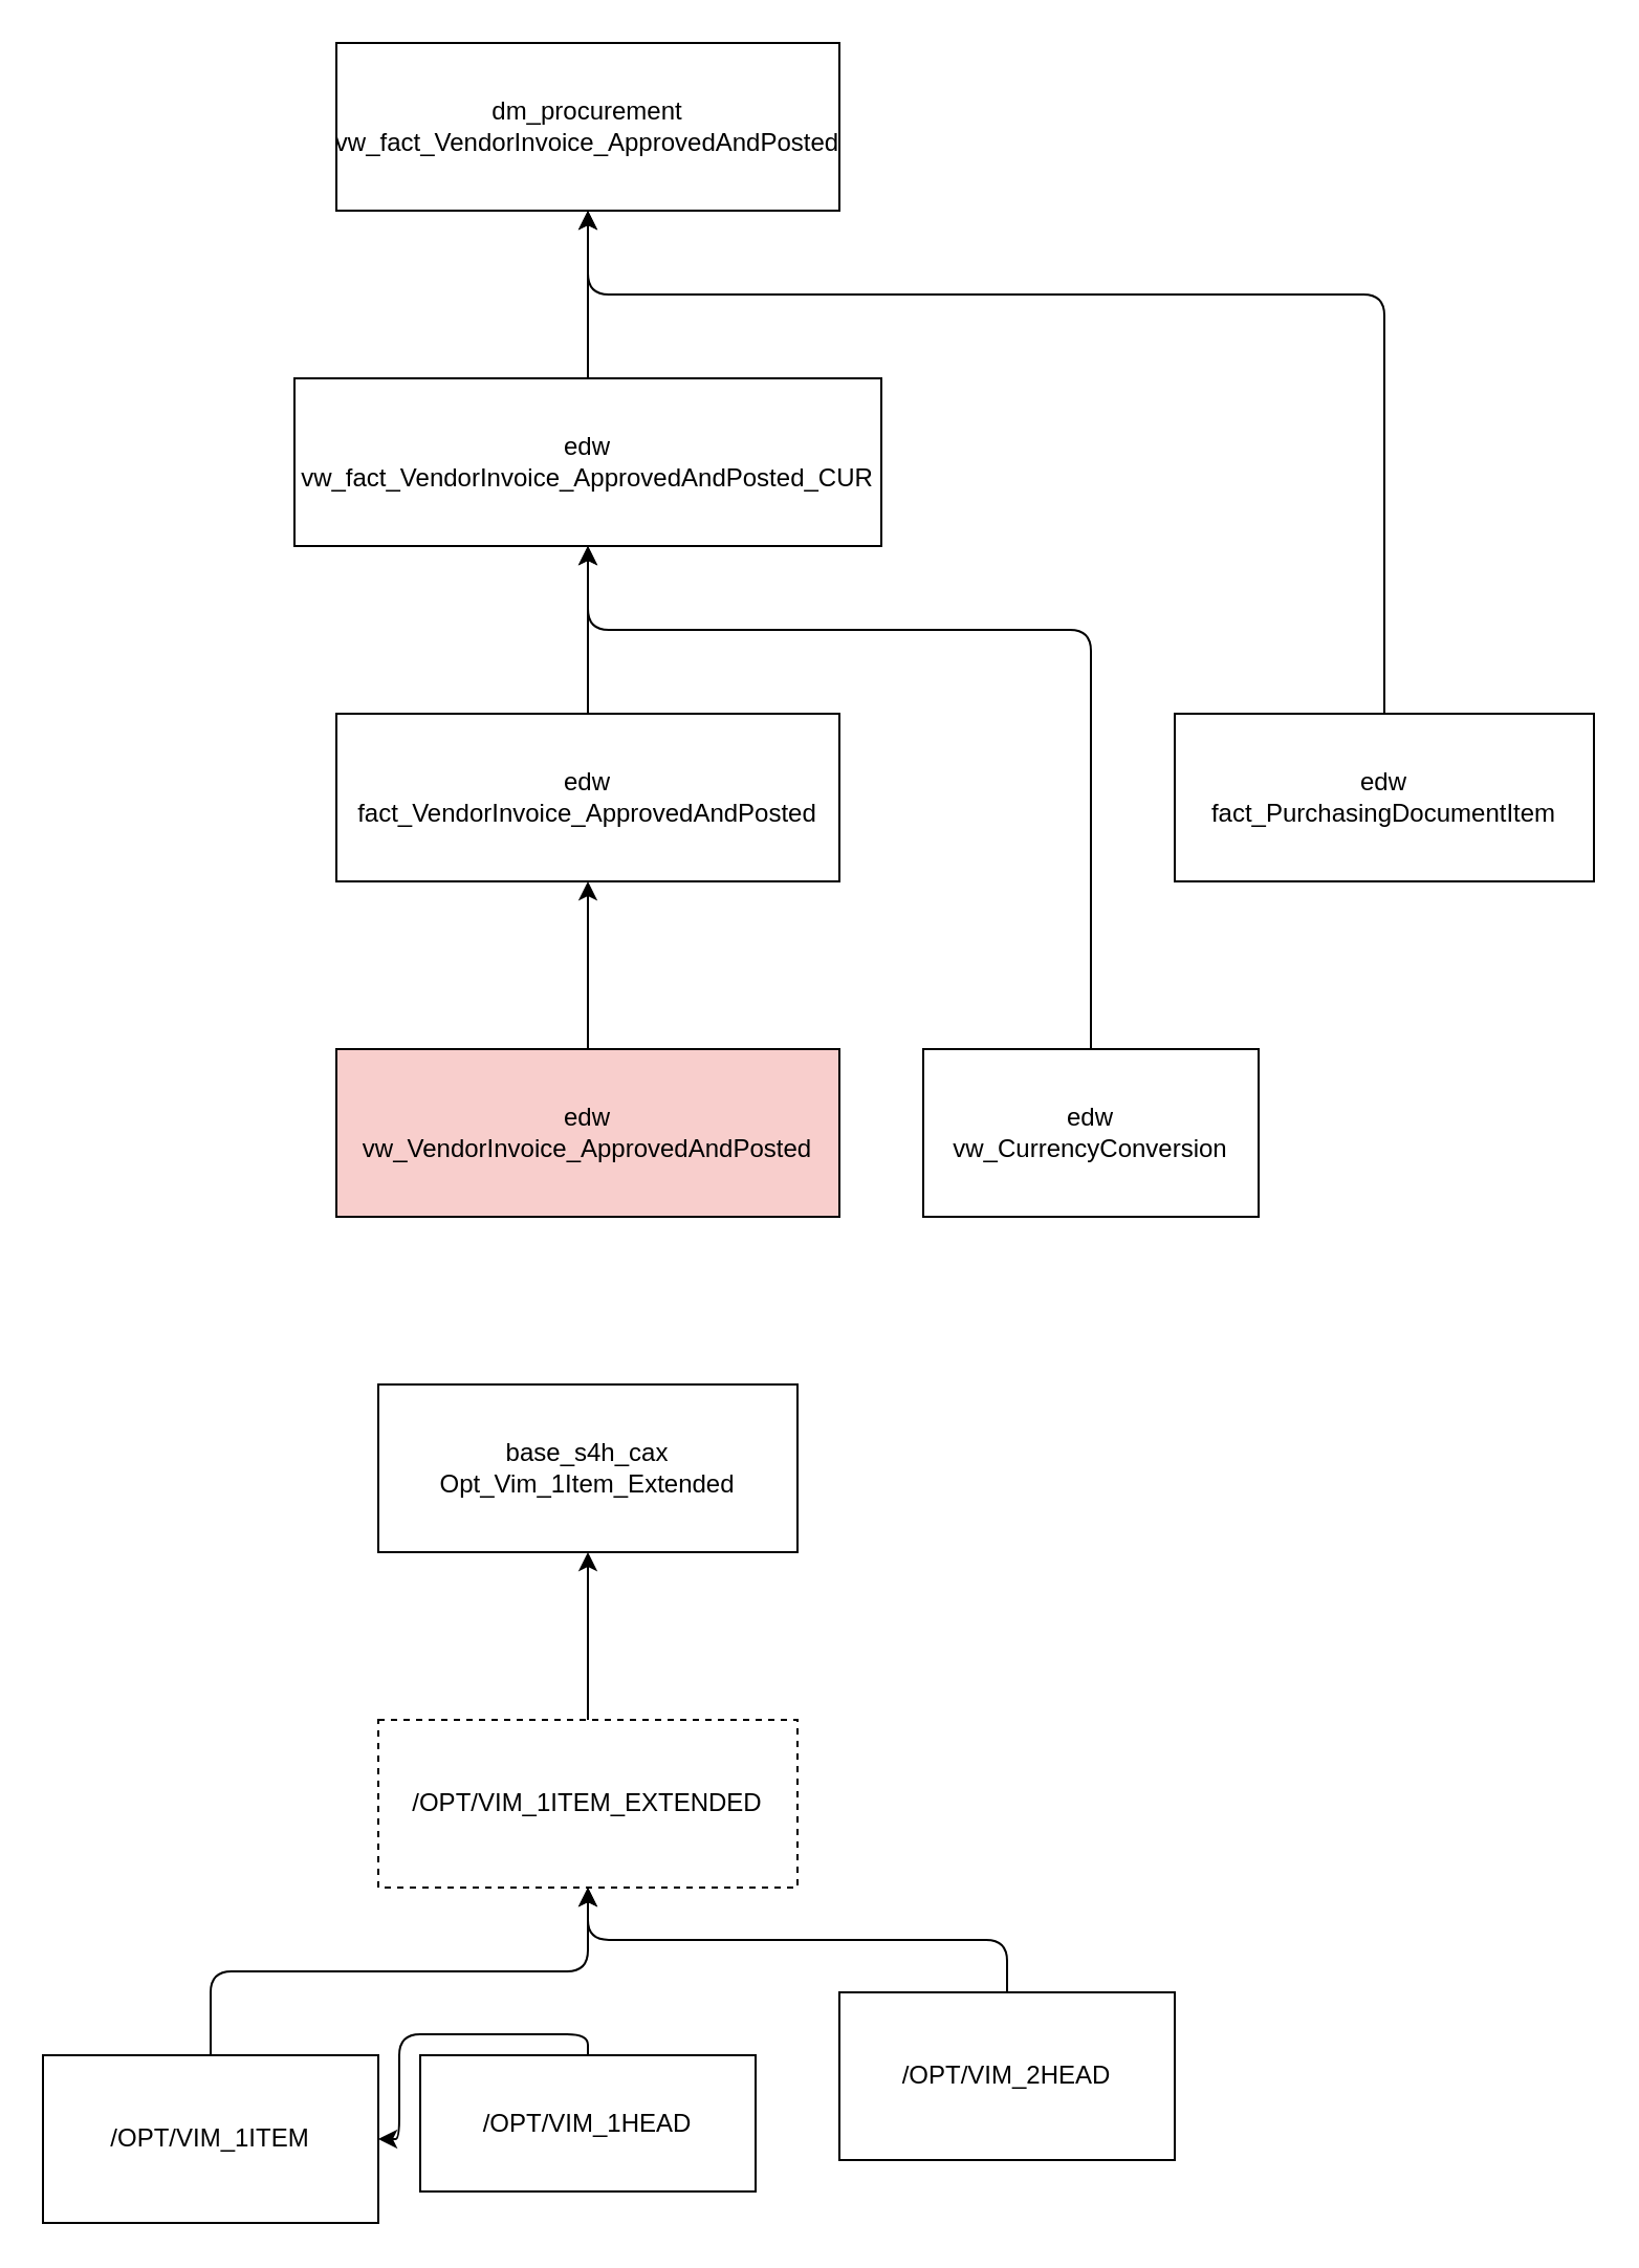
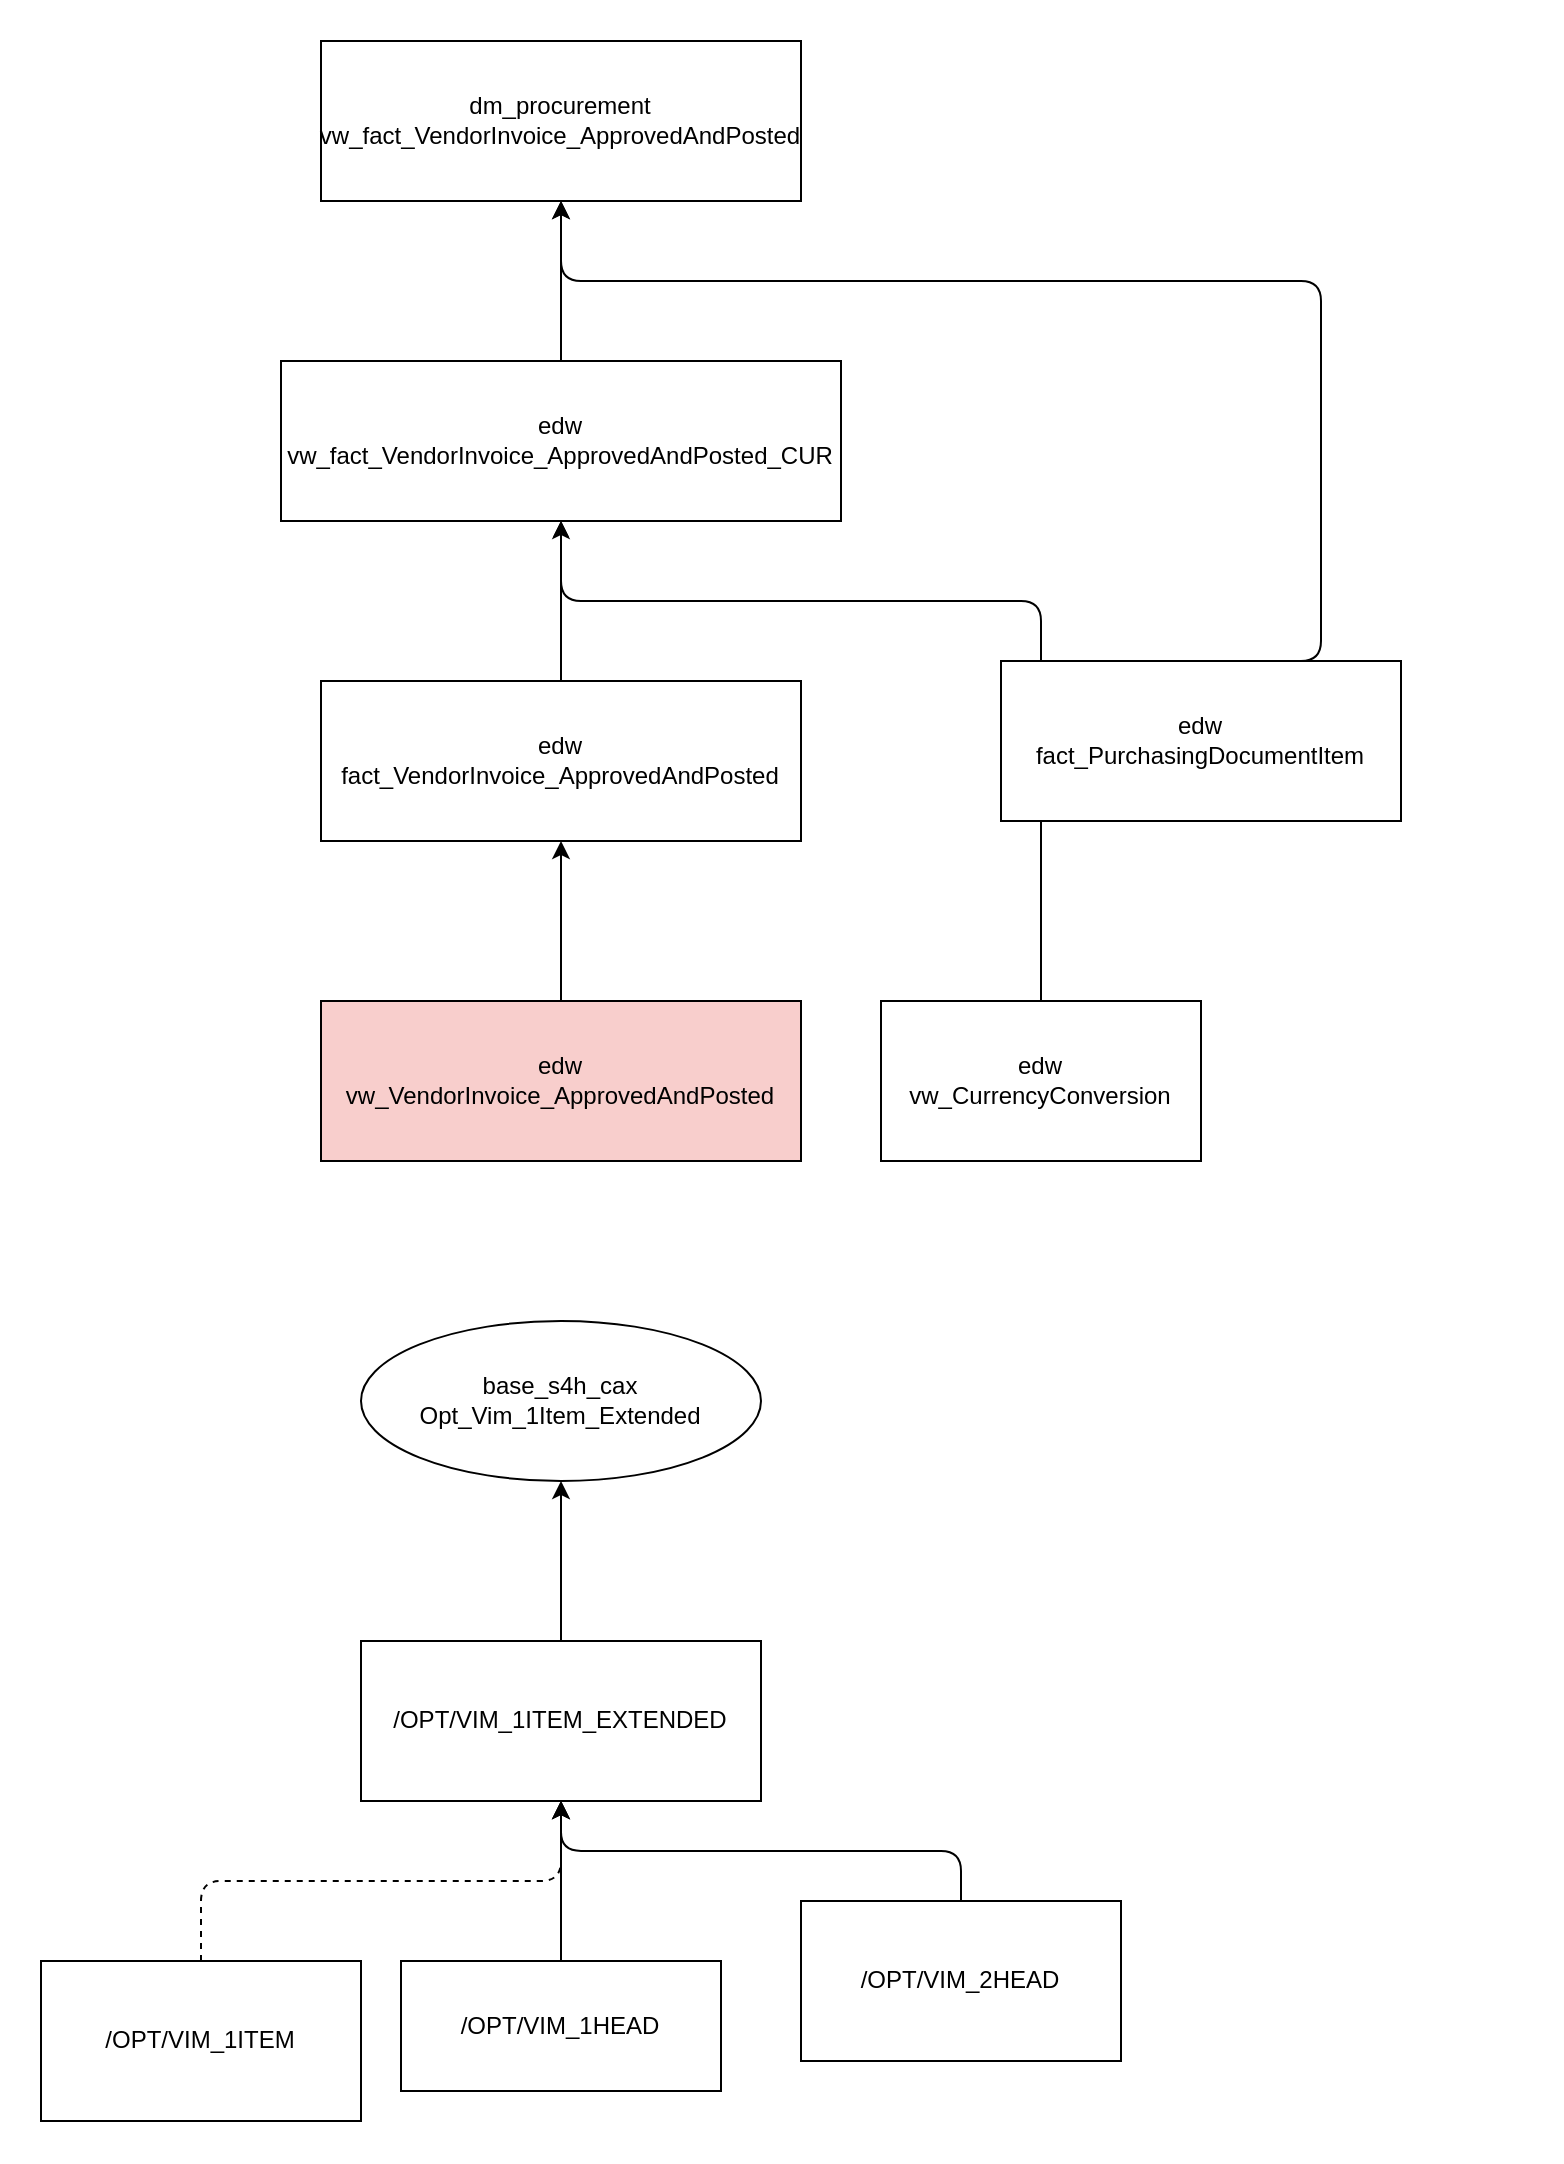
- <mxCell id="18" style="edgeStyle=orthogonalEdgeStyle;html=1;exitX=0.5;exitY=0;exitDx=0;exitDy=0;entryX=0.5;entryY=1;entryDx=0;entryDy=0;" parent="1" source="19" target="17" edge="1"><mxGeometry relative="1" as="geometry"><Array as="points"><mxPoint x="520" y="300" /><mxPoint x="280" y="300" /></Array></mxGeometry></mxCell>
+ <mxCell id="18" style="edgeStyle=orthogonalEdgeStyle;html=1;exitX=0.5;exitY=0;exitDx=0;exitDy=0;entryX=0.5;entryY=1;entryDx=0;entryDy=0;endArrow=open;" parent="1" source="19" target="17" edge="1"><mxGeometry relative="1" as="geometry"><Array as="points"><mxPoint x="520" y="300" /><mxPoint x="280" y="300" /></Array></mxGeometry></mxCell>
- <mxCell id="21" value="edw&lt;br&gt;fact_PurchasingDocumentItem" style="rounded=0;whiteSpace=wrap;html=1;" parent="1" vertex="1"><mxGeometry x="560" y="340" width="200" height="80" as="geometry" /></mxCell>
+ <mxCell id="21" value="edw&lt;br&gt;fact_PurchasingDocumentItem" style="rounded=0;whiteSpace=wrap;html=1;" parent="1" vertex="1"><mxGeometry x="500" y="330" width="200" height="80" as="geometry" /></mxCell>
- <mxCell id="10" value="base_s4h_cax&lt;br&gt;Opt_Vim_1Item_Extended" style="rounded=0;whiteSpace=wrap;html=1;" parent="1" vertex="1"><mxGeometry x="180" y="660" width="200" height="80" as="geometry" /></mxCell>
+ <mxCell id="10" value="base_s4h_cax&lt;br&gt;Opt_Vim_1Item_Extended" style="ellipse;whiteSpace=wrap;html=1;" parent="1" vertex="1"><mxGeometry x="180" y="660" width="200" height="80" as="geometry" /></mxCell>
- <mxCell id="9" value="/OPT/VIM_1ITEM_EXTENDED" style="rounded=0;whiteSpace=wrap;html=1;dashed=1;" parent="1" vertex="1"><mxGeometry x="180" y="820" width="200" height="80" as="geometry" /></mxCell>
+ <mxCell id="9" value="/OPT/VIM_1ITEM_EXTENDED" style="rounded=0;whiteSpace=wrap;html=1;" parent="1" vertex="1"><mxGeometry x="180" y="820" width="200" height="80" as="geometry" /></mxCell>
- <mxCell id="2" style="edgeStyle=orthogonalEdgeStyle;html=1;exitX=0.5;exitY=0;exitDx=0;exitDy=0;entryX=0.5;entryY=1;entryDx=0;entryDy=0;" parent="1" source="3" target="9" edge="1"><mxGeometry relative="1" as="geometry" /></mxCell>
+ <mxCell id="2" style="edgeStyle=orthogonalEdgeStyle;html=1;exitX=0.5;exitY=0;exitDx=0;exitDy=0;entryX=0.5;entryY=1;entryDx=0;entryDy=0;dashed=1;" parent="1" source="3" target="9" edge="1"><mxGeometry relative="1" as="geometry" /></mxCell>
- <mxCell id="4" style="edgeStyle=orthogonalEdgeStyle;html=1;exitX=0.5;exitY=0;exitDx=0;exitDy=0;" parent="1" source="5" target="3" edge="1"><mxGeometry relative="1" as="geometry" /></mxCell>
+ <mxCell id="4" style="edgeStyle=orthogonalEdgeStyle;html=1;exitX=0.5;exitY=0;exitDx=0;exitDy=0;entryX=0.5;entryY=1;entryDx=0;entryDy=0;" parent="1" source="5" target="9" edge="1"><mxGeometry relative="1" as="geometry" /></mxCell>
